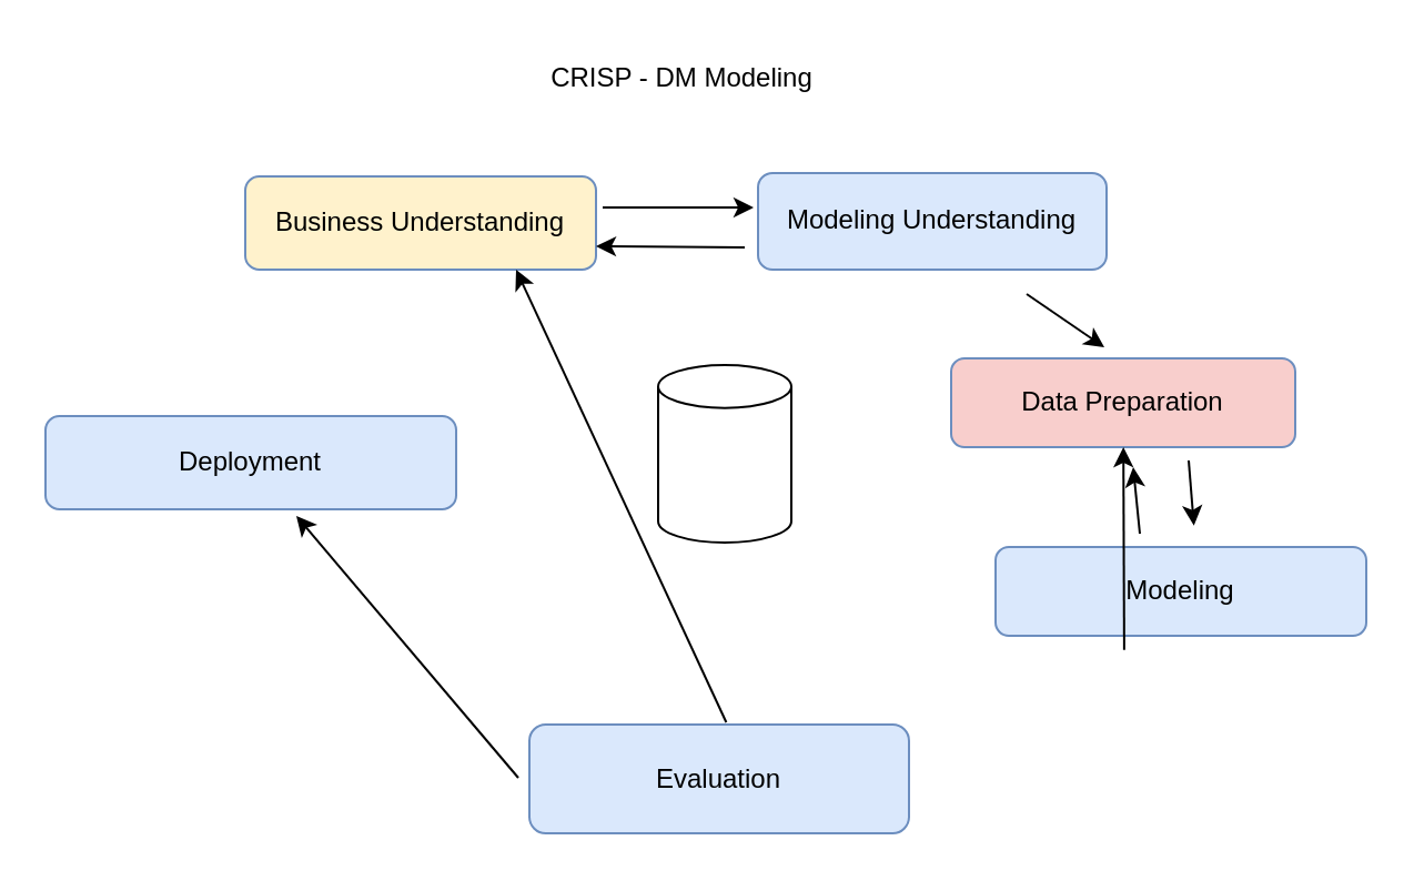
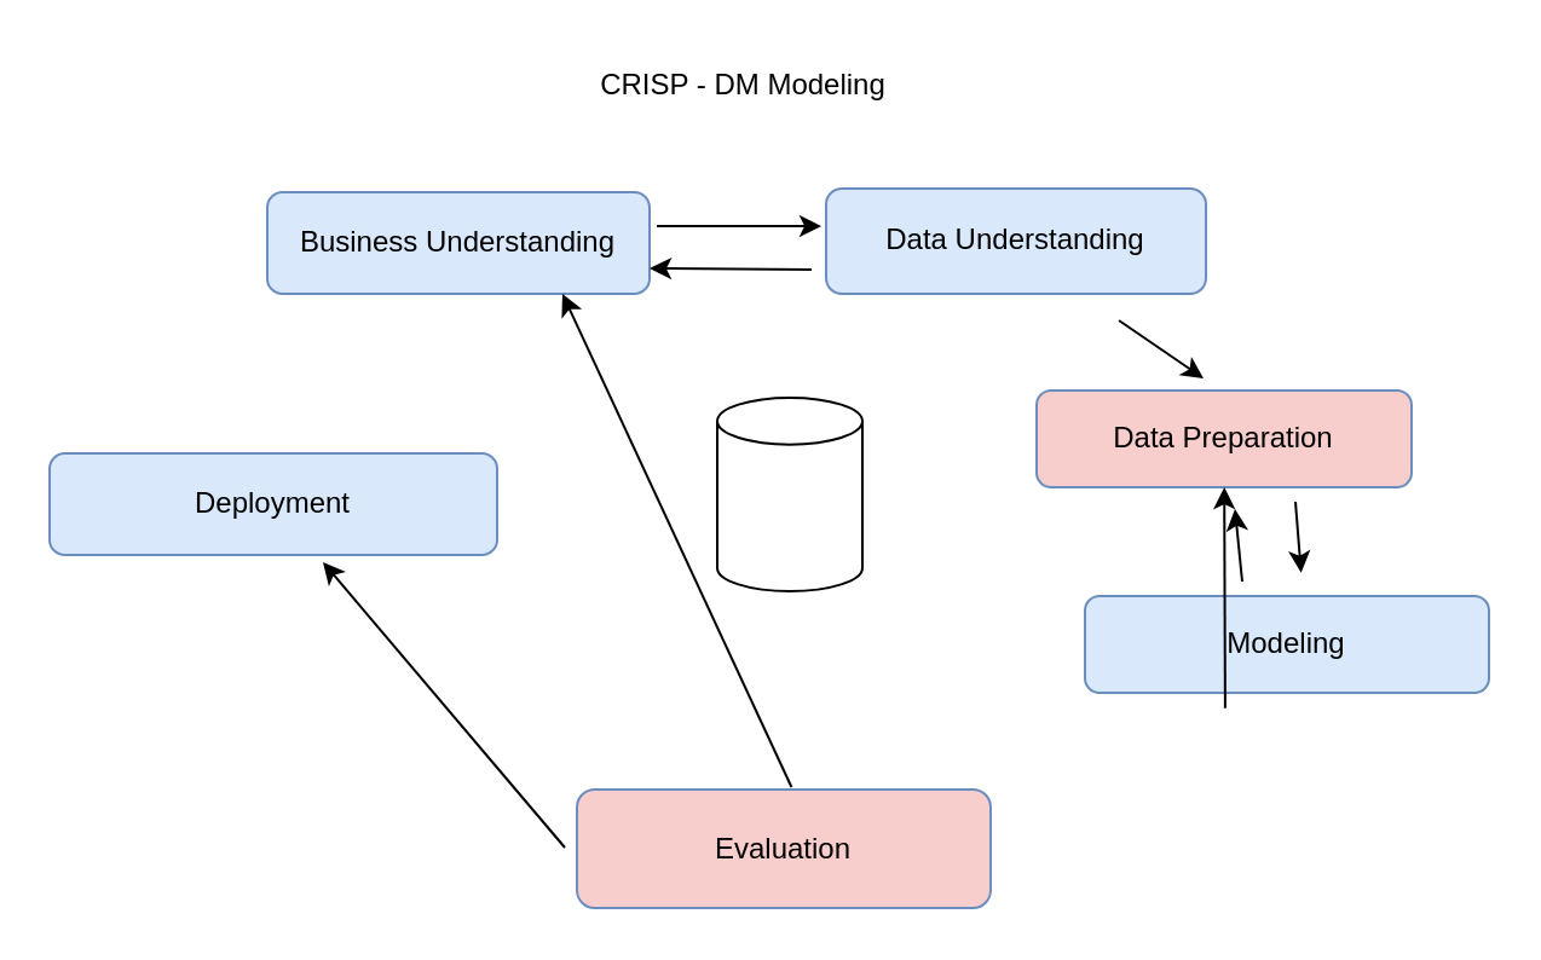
- <mxCell id="3" value="Modeling Understanding" style="rounded=1;whiteSpace=wrap;html=1;fillColor=#dae8fc;strokeColor=#6c8ebf;" vertex="1" parent="1"><mxGeometry x="341" y="77.5" width="157" height="43.5" as="geometry" /></mxCell>
+ <mxCell id="3" value="Data Understanding" style="rounded=1;whiteSpace=wrap;html=1;fillColor=#dae8fc;strokeColor=#6c8ebf;" vertex="1" parent="1"><mxGeometry x="341" y="77.5" width="157" height="43.5" as="geometry" /></mxCell>
- <mxCell id="2" value="Business Understanding" style="rounded=1;whiteSpace=wrap;html=1;fillColor=#fff2cc;strokeColor=#6c8ebf;" vertex="1" parent="1"><mxGeometry x="110" y="79" width="158" height="42" as="geometry" /></mxCell>
+ <mxCell id="2" value="Business Understanding" style="rounded=1;whiteSpace=wrap;html=1;fillColor=#dae8fc;strokeColor=#6c8ebf;" vertex="1" parent="1"><mxGeometry x="110" y="79" width="158" height="42" as="geometry" /></mxCell>
- <mxCell id="7" value="Evaluation" style="rounded=1;whiteSpace=wrap;html=1;fillColor=#dae8fc;strokeColor=#6c8ebf;" vertex="1" parent="1"><mxGeometry x="238" y="326" width="171" height="49" as="geometry" /></mxCell>
+ <mxCell id="7" value="Evaluation" style="rounded=1;whiteSpace=wrap;html=1;fillColor=#f8cecc;strokeColor=#6c8ebf;" vertex="1" parent="1"><mxGeometry x="238" y="326" width="171" height="49" as="geometry" /></mxCell>
